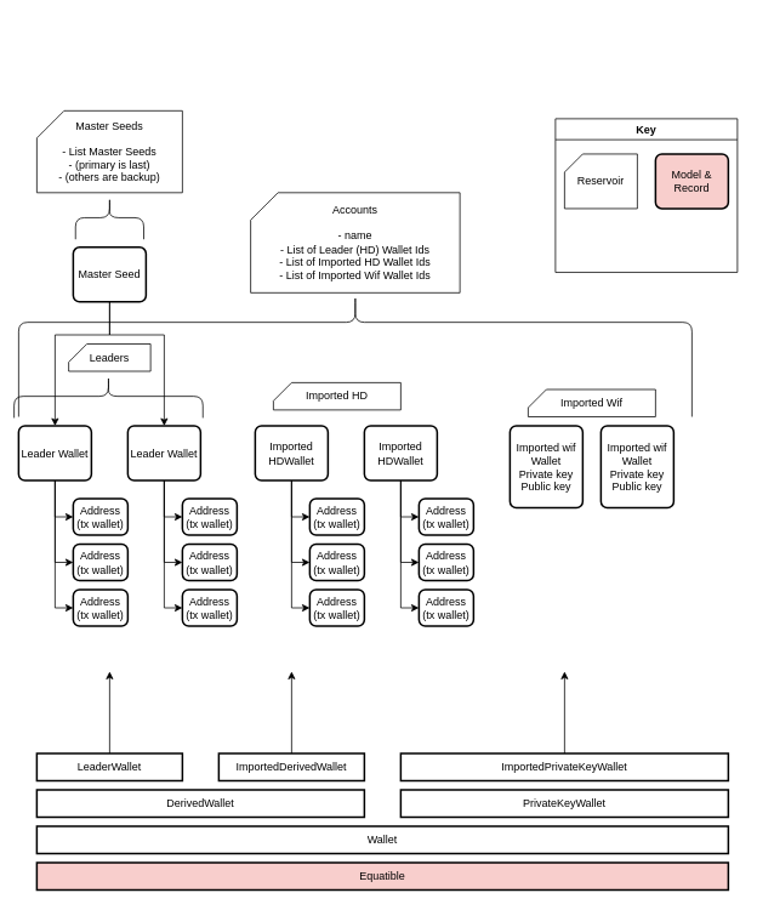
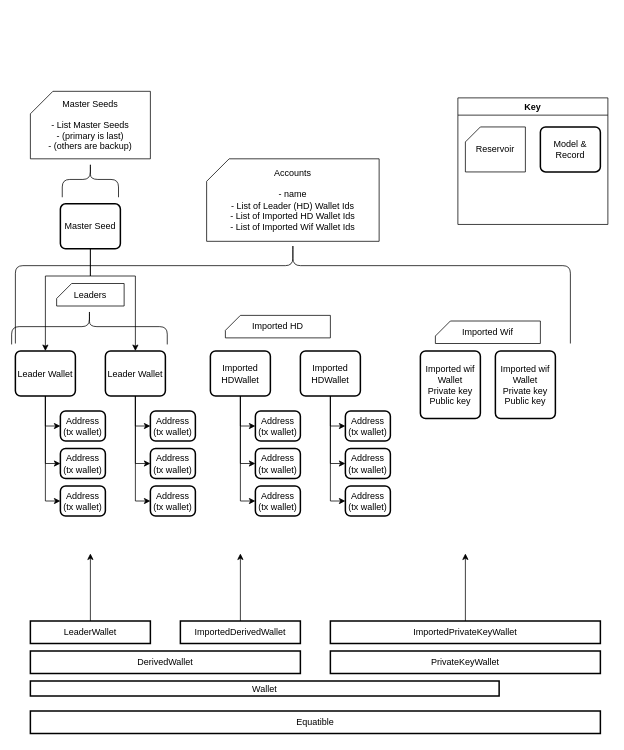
- <mxCell id="51" value="Model &amp;amp; Record" style="rounded=1;whiteSpace=wrap;html=1;absoluteArcSize=1;arcSize=14;strokeWidth=2;fillColor=#f8cecc;" vertex="1" parent="49"><mxGeometry x="110" y="38.75" width="80" height="60" as="geometry" /></mxCell>
+ <mxCell id="51" value="Model &amp;amp; Record" style="rounded=1;whiteSpace=wrap;html=1;absoluteArcSize=1;arcSize=14;strokeWidth=2;" vertex="1" parent="49"><mxGeometry x="110" y="38.75" width="80" height="60" as="geometry" /></mxCell>
- <mxCell id="38" value="Wallet" style="rounded=0;whiteSpace=wrap;html=1;absoluteArcSize=1;arcSize=14;strokeWidth=2;" vertex="1" parent="1"><mxGeometry x="40" y="907.5" width="760" height="30" as="geometry" /></mxCell>
+ <mxCell id="38" value="Wallet" style="rounded=0;whiteSpace=wrap;html=1;absoluteArcSize=1;arcSize=14;strokeWidth=2;" vertex="1" parent="1"><mxGeometry x="40" y="907.5" width="625" height="20" as="geometry" /></mxCell>
- <mxCell id="37" value="Equatible" style="rounded=0;whiteSpace=wrap;html=1;absoluteArcSize=1;arcSize=14;strokeWidth=2;fillColor=#f8cecc;" vertex="1" parent="1"><mxGeometry x="40" y="947.5" width="760" height="30" as="geometry" /></mxCell>
+ <mxCell id="37" value="Equatible" style="rounded=0;whiteSpace=wrap;html=1;absoluteArcSize=1;arcSize=14;strokeWidth=2;" vertex="1" parent="1"><mxGeometry x="40" y="947.5" width="760" height="30" as="geometry" /></mxCell>
